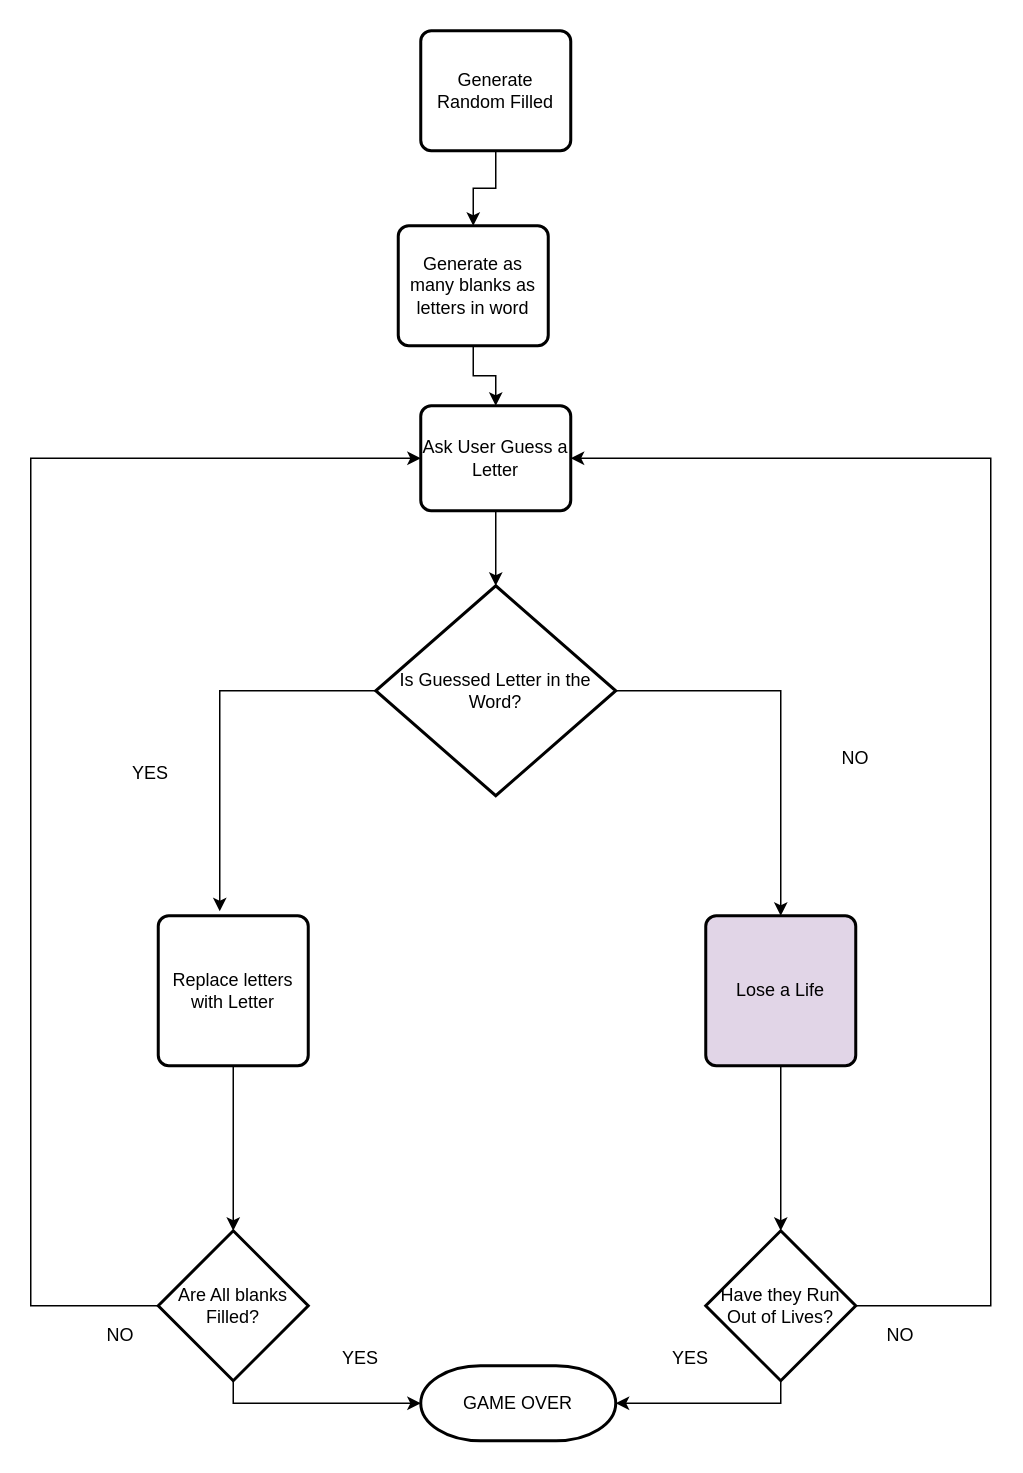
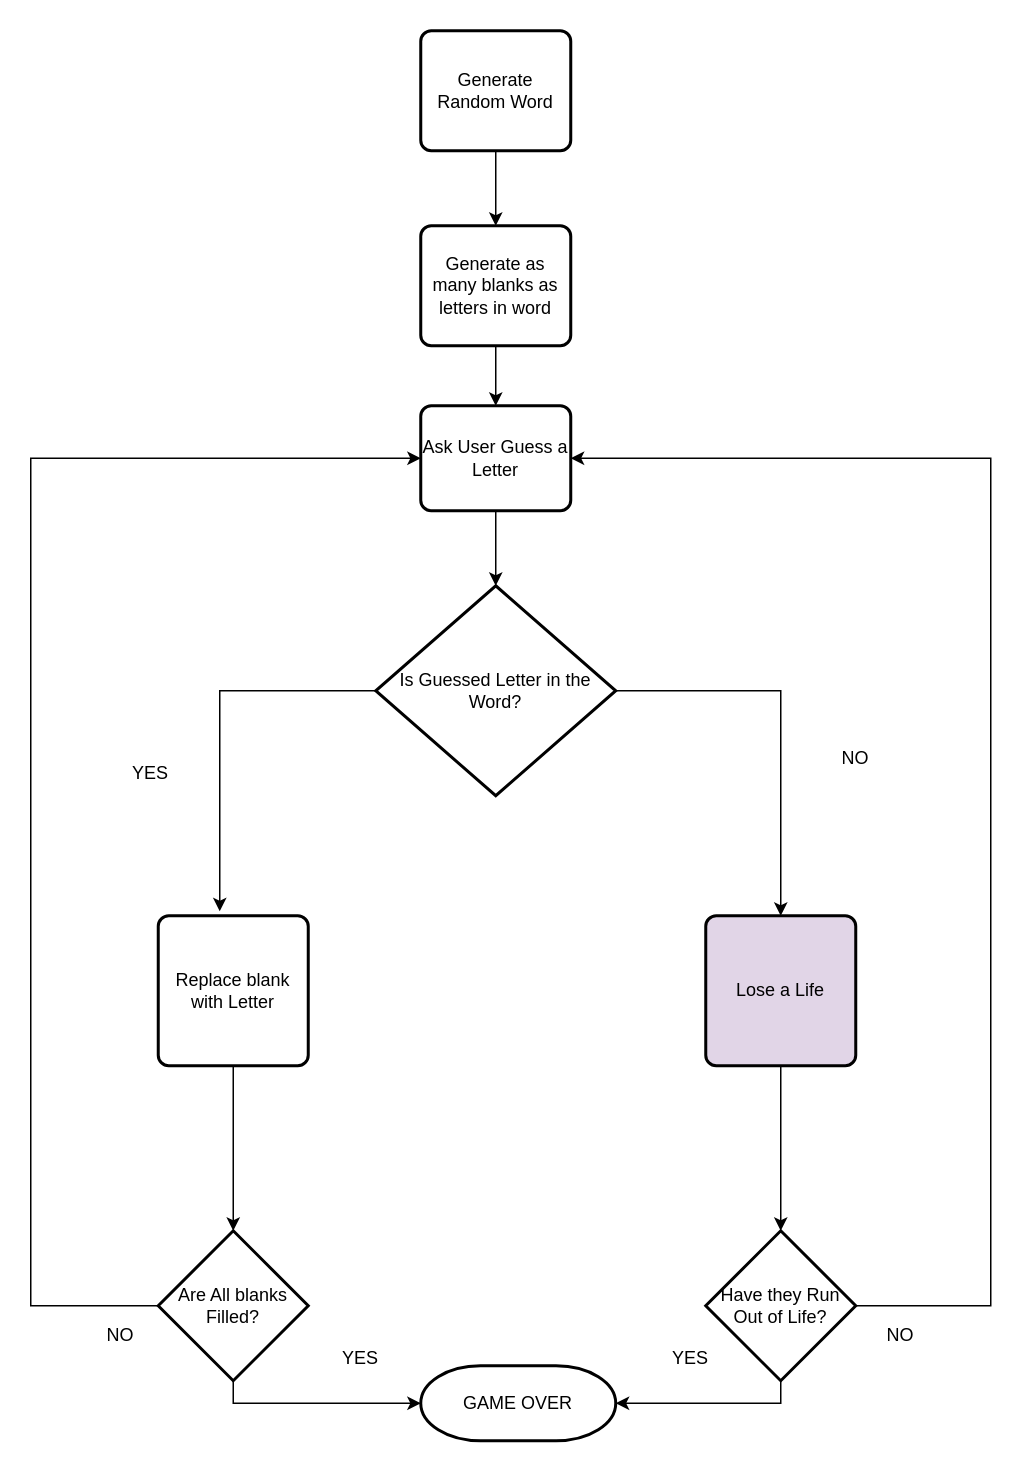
- <mxCell id="3" value="&lt;div&gt;Generate Random Filled&lt;/div&gt;" style="rounded=1;whiteSpace=wrap;html=1;absoluteArcSize=1;arcSize=14;strokeWidth=2;" vertex="1" parent="1"><mxGeometry x="280" y="20" width="100" height="80" as="geometry" /></mxCell>
+ <mxCell id="3" value="&lt;div&gt;Generate Random Word&lt;/div&gt;" style="rounded=1;whiteSpace=wrap;html=1;absoluteArcSize=1;arcSize=14;strokeWidth=2;" vertex="1" parent="1"><mxGeometry x="280" y="20" width="100" height="80" as="geometry" /></mxCell>
- <mxCell id="5" value="Generate as many blanks as letters in word" style="rounded=1;whiteSpace=wrap;html=1;absoluteArcSize=1;arcSize=14;strokeWidth=2;" vertex="1" parent="1"><mxGeometry x="265" y="150" width="100" height="80" as="geometry" /></mxCell>
+ <mxCell id="5" value="Generate as many blanks as letters in word" style="rounded=1;whiteSpace=wrap;html=1;absoluteArcSize=1;arcSize=14;strokeWidth=2;" vertex="1" parent="1"><mxGeometry x="280" y="150" width="100" height="80" as="geometry" /></mxCell>
- <mxCell id="10" value="Replace letters with Letter" style="rounded=1;whiteSpace=wrap;html=1;absoluteArcSize=1;arcSize=14;strokeWidth=2;" vertex="1" parent="1"><mxGeometry x="105" y="610" width="100" height="100" as="geometry" /></mxCell>
+ <mxCell id="10" value="Replace blank with Letter" style="rounded=1;whiteSpace=wrap;html=1;absoluteArcSize=1;arcSize=14;strokeWidth=2;" vertex="1" parent="1"><mxGeometry x="105" y="610" width="100" height="100" as="geometry" /></mxCell>
- <mxCell id="21" value="Have they Run Out of Lives?" style="strokeWidth=2;html=1;shape=mxgraph.flowchart.decision;whiteSpace=wrap;" vertex="1" parent="1"><mxGeometry x="470" y="820" width="100" height="100" as="geometry" /></mxCell>
+ <mxCell id="21" value="Have they Run Out of Life?" style="strokeWidth=2;html=1;shape=mxgraph.flowchart.decision;whiteSpace=wrap;" vertex="1" parent="1"><mxGeometry x="470" y="820" width="100" height="100" as="geometry" /></mxCell>
